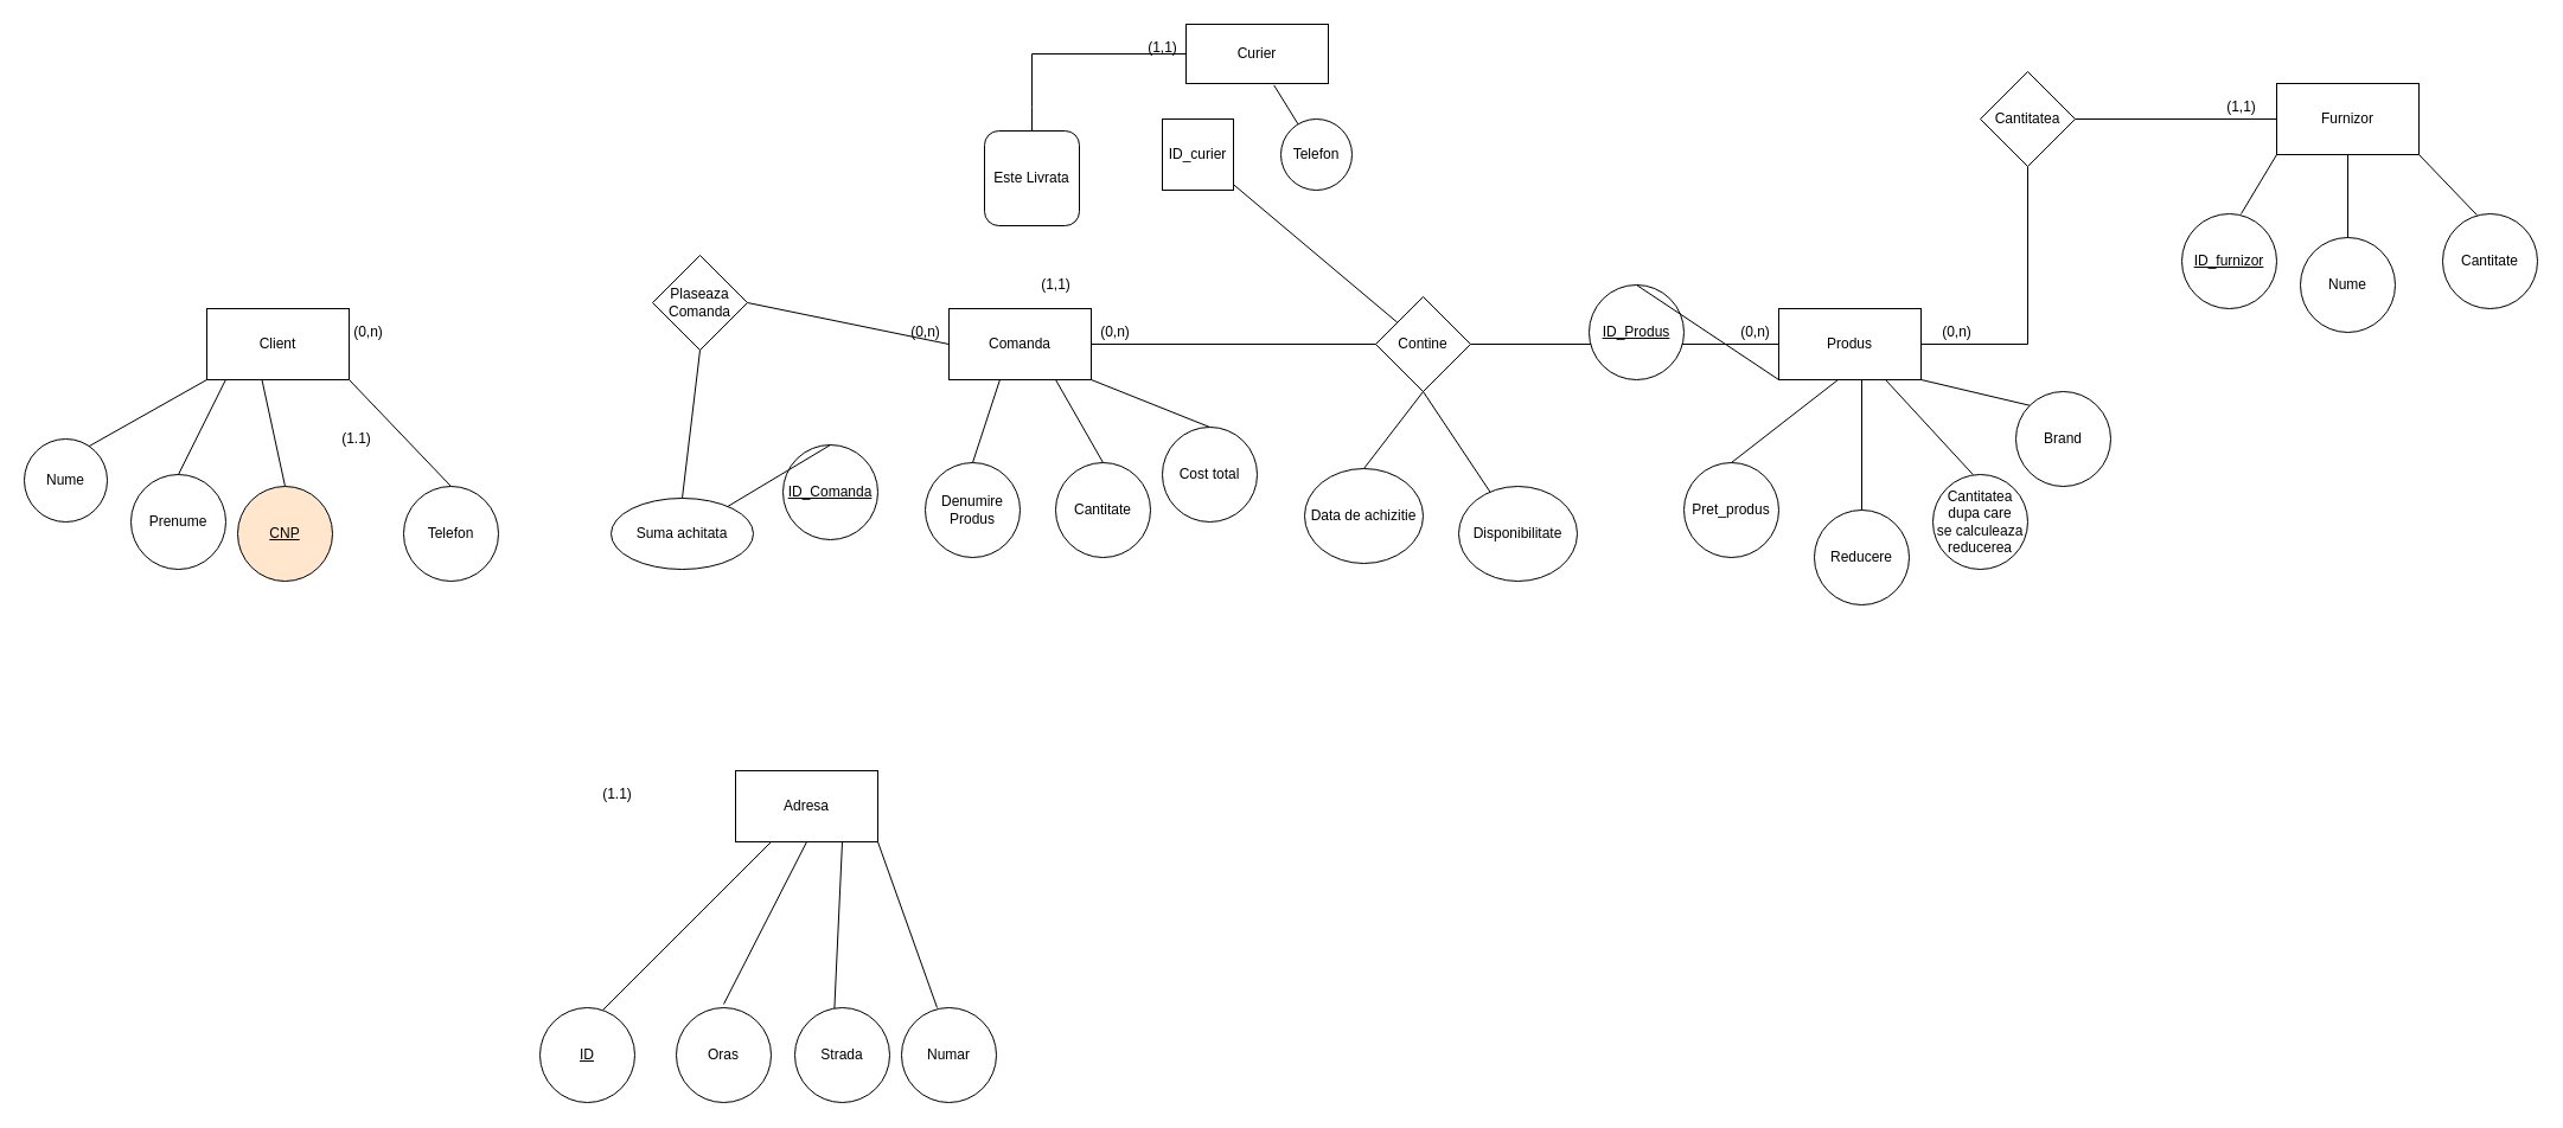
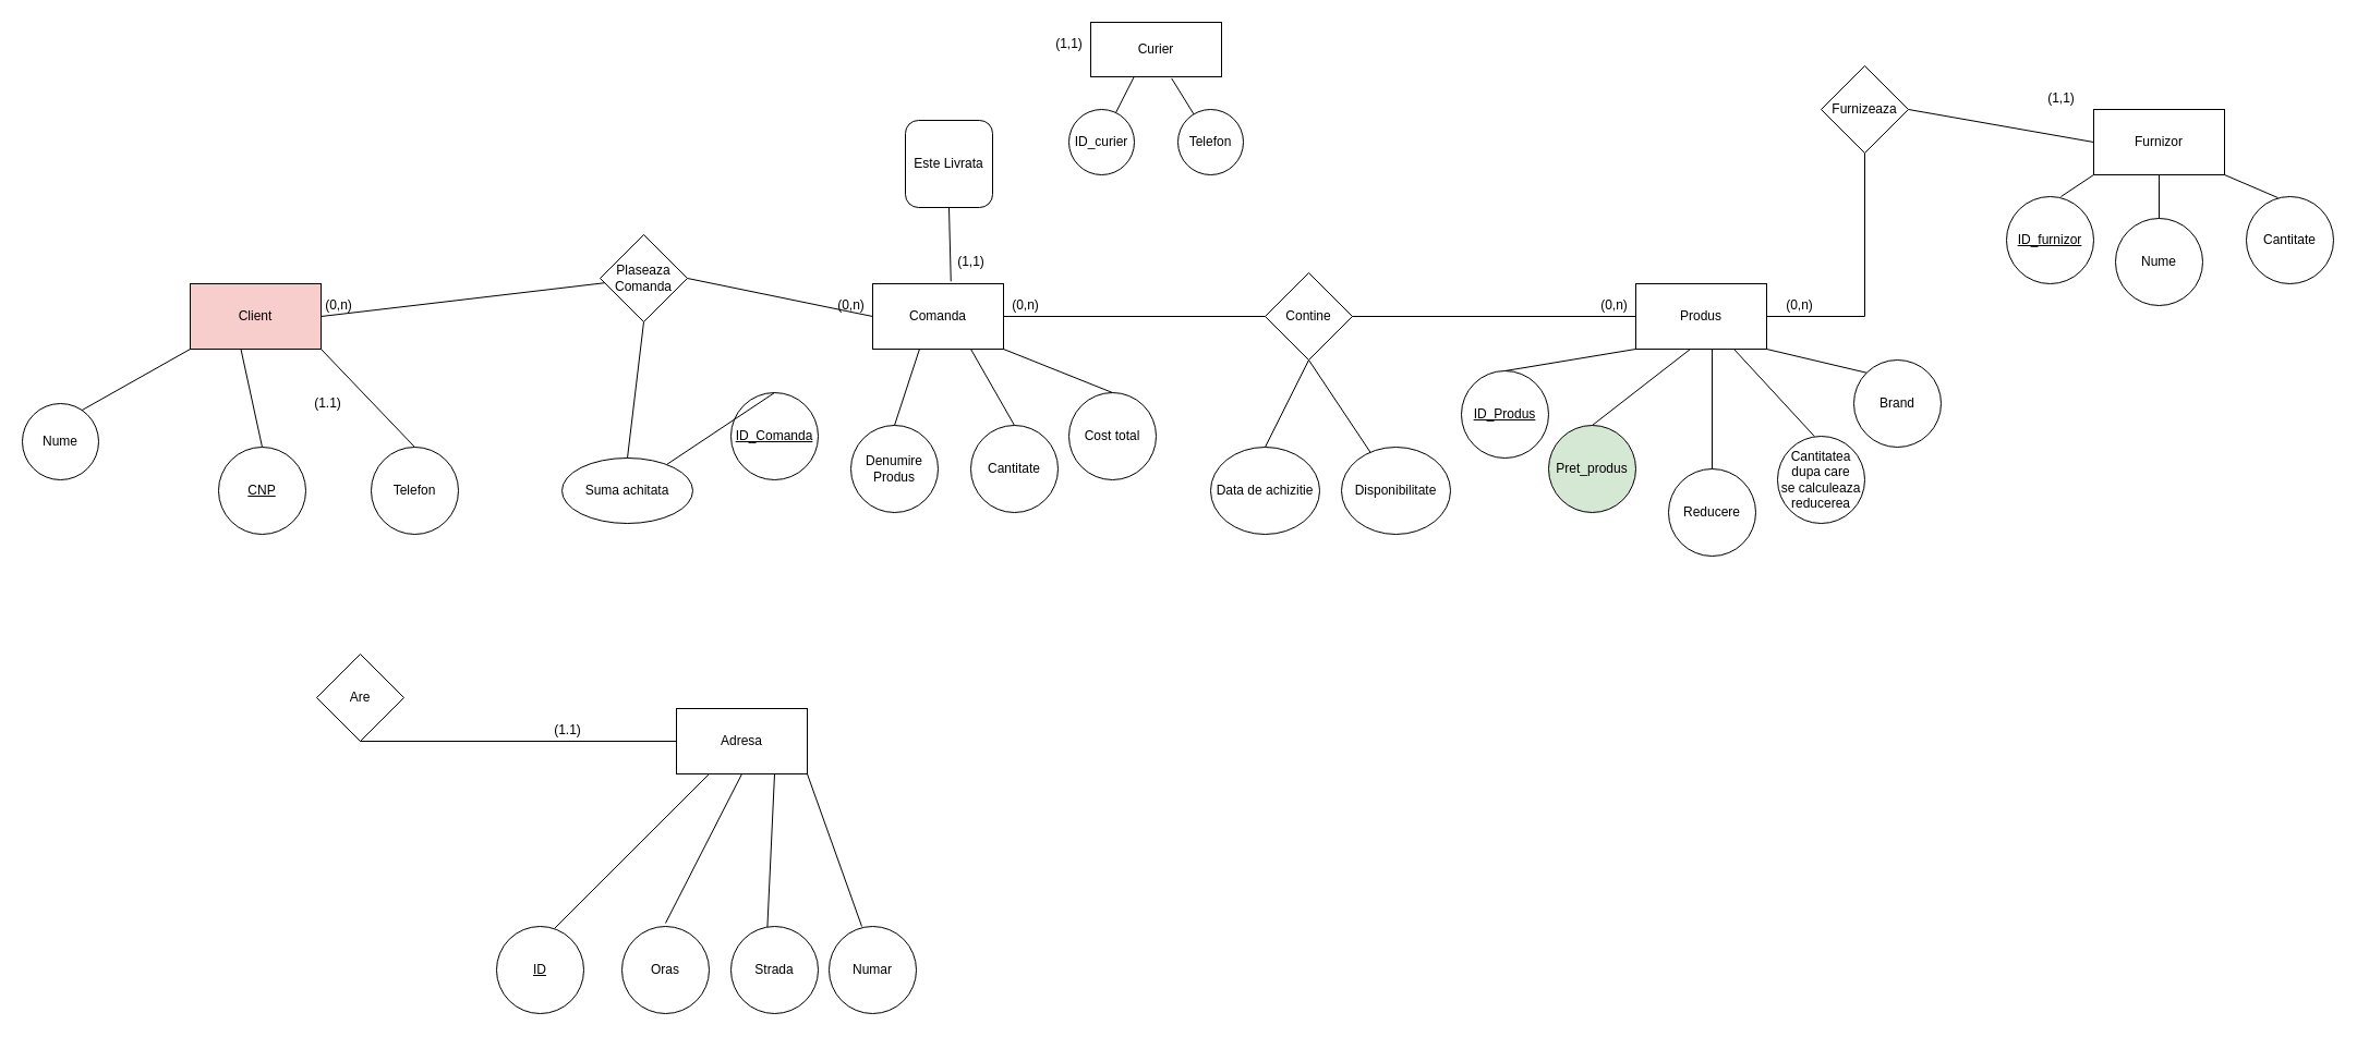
- <mxCell id="75" value="" style="endArrow=none;html=1;rounded=0;entryX=0.5;entryY=0;entryDx=0;entryDy=0;exitX=0;exitY=0.5;exitDx=0;exitDy=0;" edge="1" parent="1" source="74" target="72"><mxGeometry width="50" height="50" relative="1" as="geometry"><mxPoint x="880" y="90" as="sourcePoint" /><mxPoint x="1060" y="120" as="targetPoint" /><Array as="points"><mxPoint x="870" y="45" /><mxPoint x="870" y="90" /></Array></mxGeometry></mxCell>
- <mxCell id="57" value="Cantitatea" style="rhombus;whiteSpace=wrap;html=1;" parent="1" vertex="1"><mxGeometry x="1670" y="60" width="80" height="80" as="geometry" /></mxCell>
+ <mxCell id="57" value="Furnizeaza" style="rhombus;whiteSpace=wrap;html=1;" parent="1" vertex="1"><mxGeometry x="1670" y="60" width="80" height="80" as="geometry" /></mxCell>
- <mxCell id="56" value="Furnizor" style="whiteSpace=wrap;html=1;" parent="1" vertex="1"><mxGeometry x="1920" y="70" width="120" height="60" as="geometry" /></mxCell>
+ <mxCell id="56" value="Furnizor" style="whiteSpace=wrap;html=1;" parent="1" vertex="1"><mxGeometry x="1920" y="100" width="120" height="60" as="geometry" /></mxCell>
- <mxCell id="77" value="ID_curier" style="whiteSpace=wrap;html=1;rounded=0;" vertex="1" parent="1"><mxGeometry x="980" y="100" width="60" height="60" as="geometry" /></mxCell>
+ <mxCell id="77" value="ID_curier" style="ellipse;whiteSpace=wrap;html=1;" vertex="1" parent="1"><mxGeometry x="980" y="100" width="60" height="60" as="geometry" /></mxCell>
- <mxCell id="78" value="" style="endArrow=none;html=1;rounded=0;" edge="1" parent="1" source="77" target="26"><mxGeometry width="50" height="50" relative="1" as="geometry"><mxPoint x="1100" y="270" as="sourcePoint" /><mxPoint x="1150" y="220" as="targetPoint" /></mxGeometry></mxCell>
+ <mxCell id="78" value="" style="endArrow=none;html=1;rounded=0;entryX=0.332;entryY=0.996;entryDx=0;entryDy=0;entryPerimeter=0;" edge="1" parent="1" source="77" target="74"><mxGeometry width="50" height="50" relative="1" as="geometry"><mxPoint x="1100" y="270" as="sourcePoint" /><mxPoint x="1150" y="220" as="targetPoint" /></mxGeometry></mxCell>
+ <mxCell id="73" value="" style="endArrow=none;html=1;rounded=0;entryX=0.5;entryY=1;entryDx=0;entryDy=0;exitX=0.598;exitY=-0.037;exitDx=0;exitDy=0;exitPerimeter=0;" edge="1" parent="1" source="15" target="72"><mxGeometry width="50" height="50" relative="1" as="geometry"><mxPoint x="590" y="170" as="sourcePoint" /><mxPoint x="640" y="120" as="targetPoint" /></mxGeometry></mxCell>
+ <mxCell id="12" value="" style="endArrow=none;html=1;rounded=0;entryX=1;entryY=0.5;entryDx=0;entryDy=0;" parent="1" source="11" target="2" edge="1"><mxGeometry width="50" height="50" relative="1" as="geometry"><mxPoint x="610" y="370" as="sourcePoint" /><mxPoint x="660" y="320" as="targetPoint" /></mxGeometry></mxCell>
- <mxCell id="31" value="&lt;u&gt;ID_Produs&lt;/u&gt;" style="ellipse;whiteSpace=wrap;html=1;aspect=fixed;" parent="1" vertex="1"><mxGeometry x="1340" y="240" width="80" height="80" as="geometry" /></mxCell>
+ <mxCell id="31" value="&lt;u&gt;ID_Produs&lt;/u&gt;" style="ellipse;whiteSpace=wrap;html=1;aspect=fixed;" parent="1" vertex="1"><mxGeometry x="1340" y="340" width="80" height="80" as="geometry" /></mxCell>
- <mxCell id="2" value="Client" style="rounded=0;whiteSpace=wrap;html=1;" parent="1" vertex="1"><mxGeometry x="174" y="260" width="120" height="60" as="geometry" /></mxCell>
+ <mxCell id="2" value="Client" style="rounded=0;whiteSpace=wrap;html=1;fillColor=#f8cecc;" parent="1" vertex="1"><mxGeometry x="174" y="260" width="120" height="60" as="geometry" /></mxCell>
- <mxCell id="6" value="" style="endArrow=none;html=1;rounded=0;entryX=0.133;entryY=0.997;entryDx=0;entryDy=0;entryPerimeter=0;exitX=0.5;exitY=0;exitDx=0;exitDy=0;" parent="1" source="5" target="2" edge="1"><mxGeometry width="50" height="50" relative="1" as="geometry"><mxPoint x="310" y="440" as="sourcePoint" /><mxPoint x="360" y="390" as="targetPoint" /></mxGeometry></mxCell>
- <mxCell id="17" value="&lt;u&gt;ID_Comanda&lt;/u&gt;" style="ellipse;whiteSpace=wrap;html=1;aspect=fixed;" parent="1" vertex="1"><mxGeometry x="660" y="375" width="80" height="80" as="geometry" /></mxCell>
+ <mxCell id="17" value="&lt;u&gt;ID_Comanda&lt;/u&gt;" style="ellipse;whiteSpace=wrap;html=1;aspect=fixed;" parent="1" vertex="1"><mxGeometry x="670" y="360" width="80" height="80" as="geometry" /></mxCell>
- <mxCell id="32" value="Pret_produs" style="ellipse;whiteSpace=wrap;html=1;aspect=fixed;" parent="1" vertex="1"><mxGeometry x="1420" y="390" width="80" height="80" as="geometry" /></mxCell>
+ <mxCell id="32" value="Pret_produs" style="ellipse;whiteSpace=wrap;html=1;aspect=fixed;fillColor=#d5e8d4;" parent="1" vertex="1"><mxGeometry x="1420" y="390" width="80" height="80" as="geometry" /></mxCell>
- <mxCell id="41" value="Data de achizitie" style="ellipse;whiteSpace=wrap;html=1;" parent="1" vertex="1"><mxGeometry x="1100" y="395" width="100" height="80" as="geometry" /></mxCell>
+ <mxCell id="41" value="Data de achizitie" style="ellipse;whiteSpace=wrap;html=1;" parent="1" vertex="1"><mxGeometry x="1110" y="410" width="100" height="80" as="geometry" /></mxCell>
- <mxCell id="5" value="Prenume" style="ellipse;whiteSpace=wrap;html=1;aspect=fixed;" parent="1" vertex="1"><mxGeometry x="110" y="400" width="80" height="80" as="geometry" /></mxCell>
- <mxCell id="8" value="&lt;u&gt;CNP&lt;/u&gt;" style="ellipse;whiteSpace=wrap;html=1;aspect=fixed;fillColor=#ffe6cc;" parent="1" vertex="1"><mxGeometry x="200" y="410" width="80" height="80" as="geometry" /></mxCell>
+ <mxCell id="8" value="&lt;u&gt;CNP&lt;/u&gt;" style="ellipse;whiteSpace=wrap;html=1;aspect=fixed;" parent="1" vertex="1"><mxGeometry x="200" y="410" width="80" height="80" as="geometry" /></mxCell>
+ <mxCell id="48" value="Are" style="rhombus;whiteSpace=wrap;html=1;" parent="1" vertex="1"><mxGeometry x="290" y="600" width="80" height="80" as="geometry" /></mxCell>
+ <mxCell id="52" value="" style="endArrow=none;html=1;rounded=0;exitX=0.5;exitY=1;exitDx=0;exitDy=0;entryX=0;entryY=0.5;entryDx=0;entryDy=0;" parent="1" source="48" target="47" edge="1"><mxGeometry width="50" height="50" relative="1" as="geometry"><mxPoint x="570" y="550" as="sourcePoint" /><mxPoint x="620" y="500" as="targetPoint" /></mxGeometry></mxCell>
